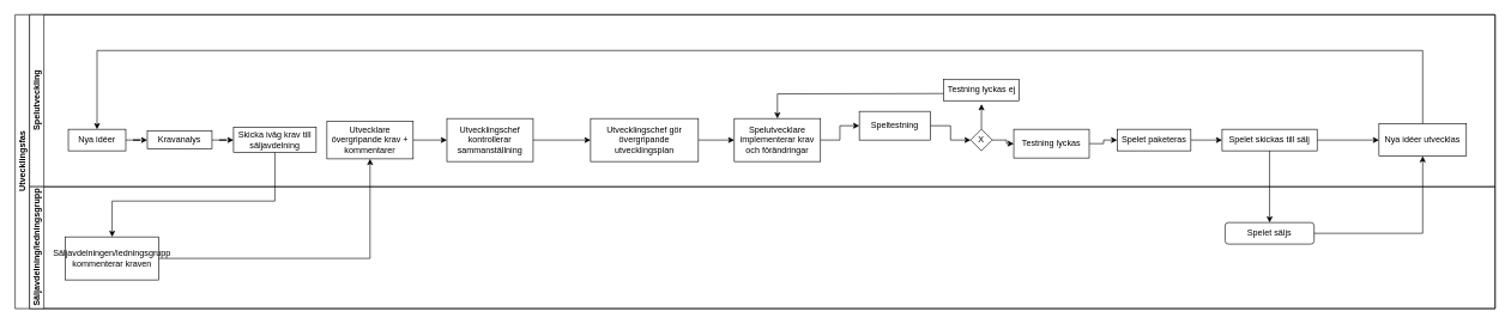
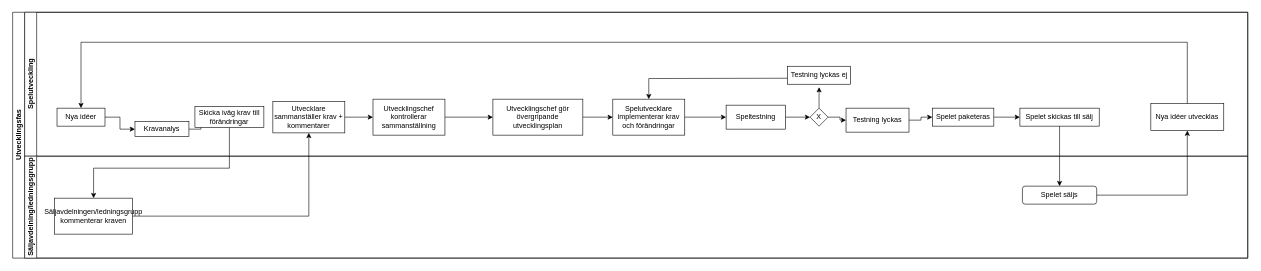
- <mxCell id="18" value="Speltestning" style="whiteSpace=wrap;html=1;rounded=0;" vertex="1" parent="3"><mxGeometry x="1155" y="134.89" width="99" height="40" as="geometry" /></mxCell>
+ <mxCell id="18" value="Speltestning" style="whiteSpace=wrap;html=1;rounded=0;" vertex="1" parent="3"><mxGeometry x="1170" y="154.89" width="99" height="40" as="geometry" /></mxCell>
- <mxCell id="7" value="Kravanalys" style="whiteSpace=wrap;html=1;rounded=0;" vertex="1" parent="3"><mxGeometry x="164" y="162.39" width="90" height="25" as="geometry" /></mxCell>
+ <mxCell id="7" value="Kravanalys" style="whiteSpace=wrap;html=1;rounded=0;" vertex="1" parent="3"><mxGeometry x="184" y="182.39" width="90" height="25" as="geometry" /></mxCell>
- <mxCell id="8" value="Skicka iväg krav till säljavdelning" style="whiteSpace=wrap;html=1;rounded=0;" vertex="1" parent="3"><mxGeometry x="284" y="157.39" width="115" height="35" as="geometry" /></mxCell>
+ <mxCell id="8" value="Skicka iväg krav till förändringar" style="whiteSpace=wrap;html=1;rounded=0;" vertex="1" parent="3"><mxGeometry x="284" y="157.39" width="115" height="35" as="geometry" /></mxCell>
- <mxCell id="10" value="Utvecklare övergripande krav + kommentarer" style="rounded=0;whiteSpace=wrap;html=1;" vertex="1" parent="3"><mxGeometry x="414" y="148.64" width="120" height="52.5" as="geometry" /></mxCell>
+ <mxCell id="10" value="Utvecklare sammanställer krav + kommentarer" style="rounded=0;whiteSpace=wrap;html=1;" vertex="1" parent="3"><mxGeometry x="414" y="148.64" width="120" height="52.5" as="geometry" /></mxCell>
- <mxCell id="28" value="" style="edgeStyle=orthogonalEdgeStyle;rounded=0;orthogonalLoop=1;jettySize=auto;html=1;" edge="1" parent="3" source="29" target="31"><mxGeometry relative="1" as="geometry" /></mxCell>
